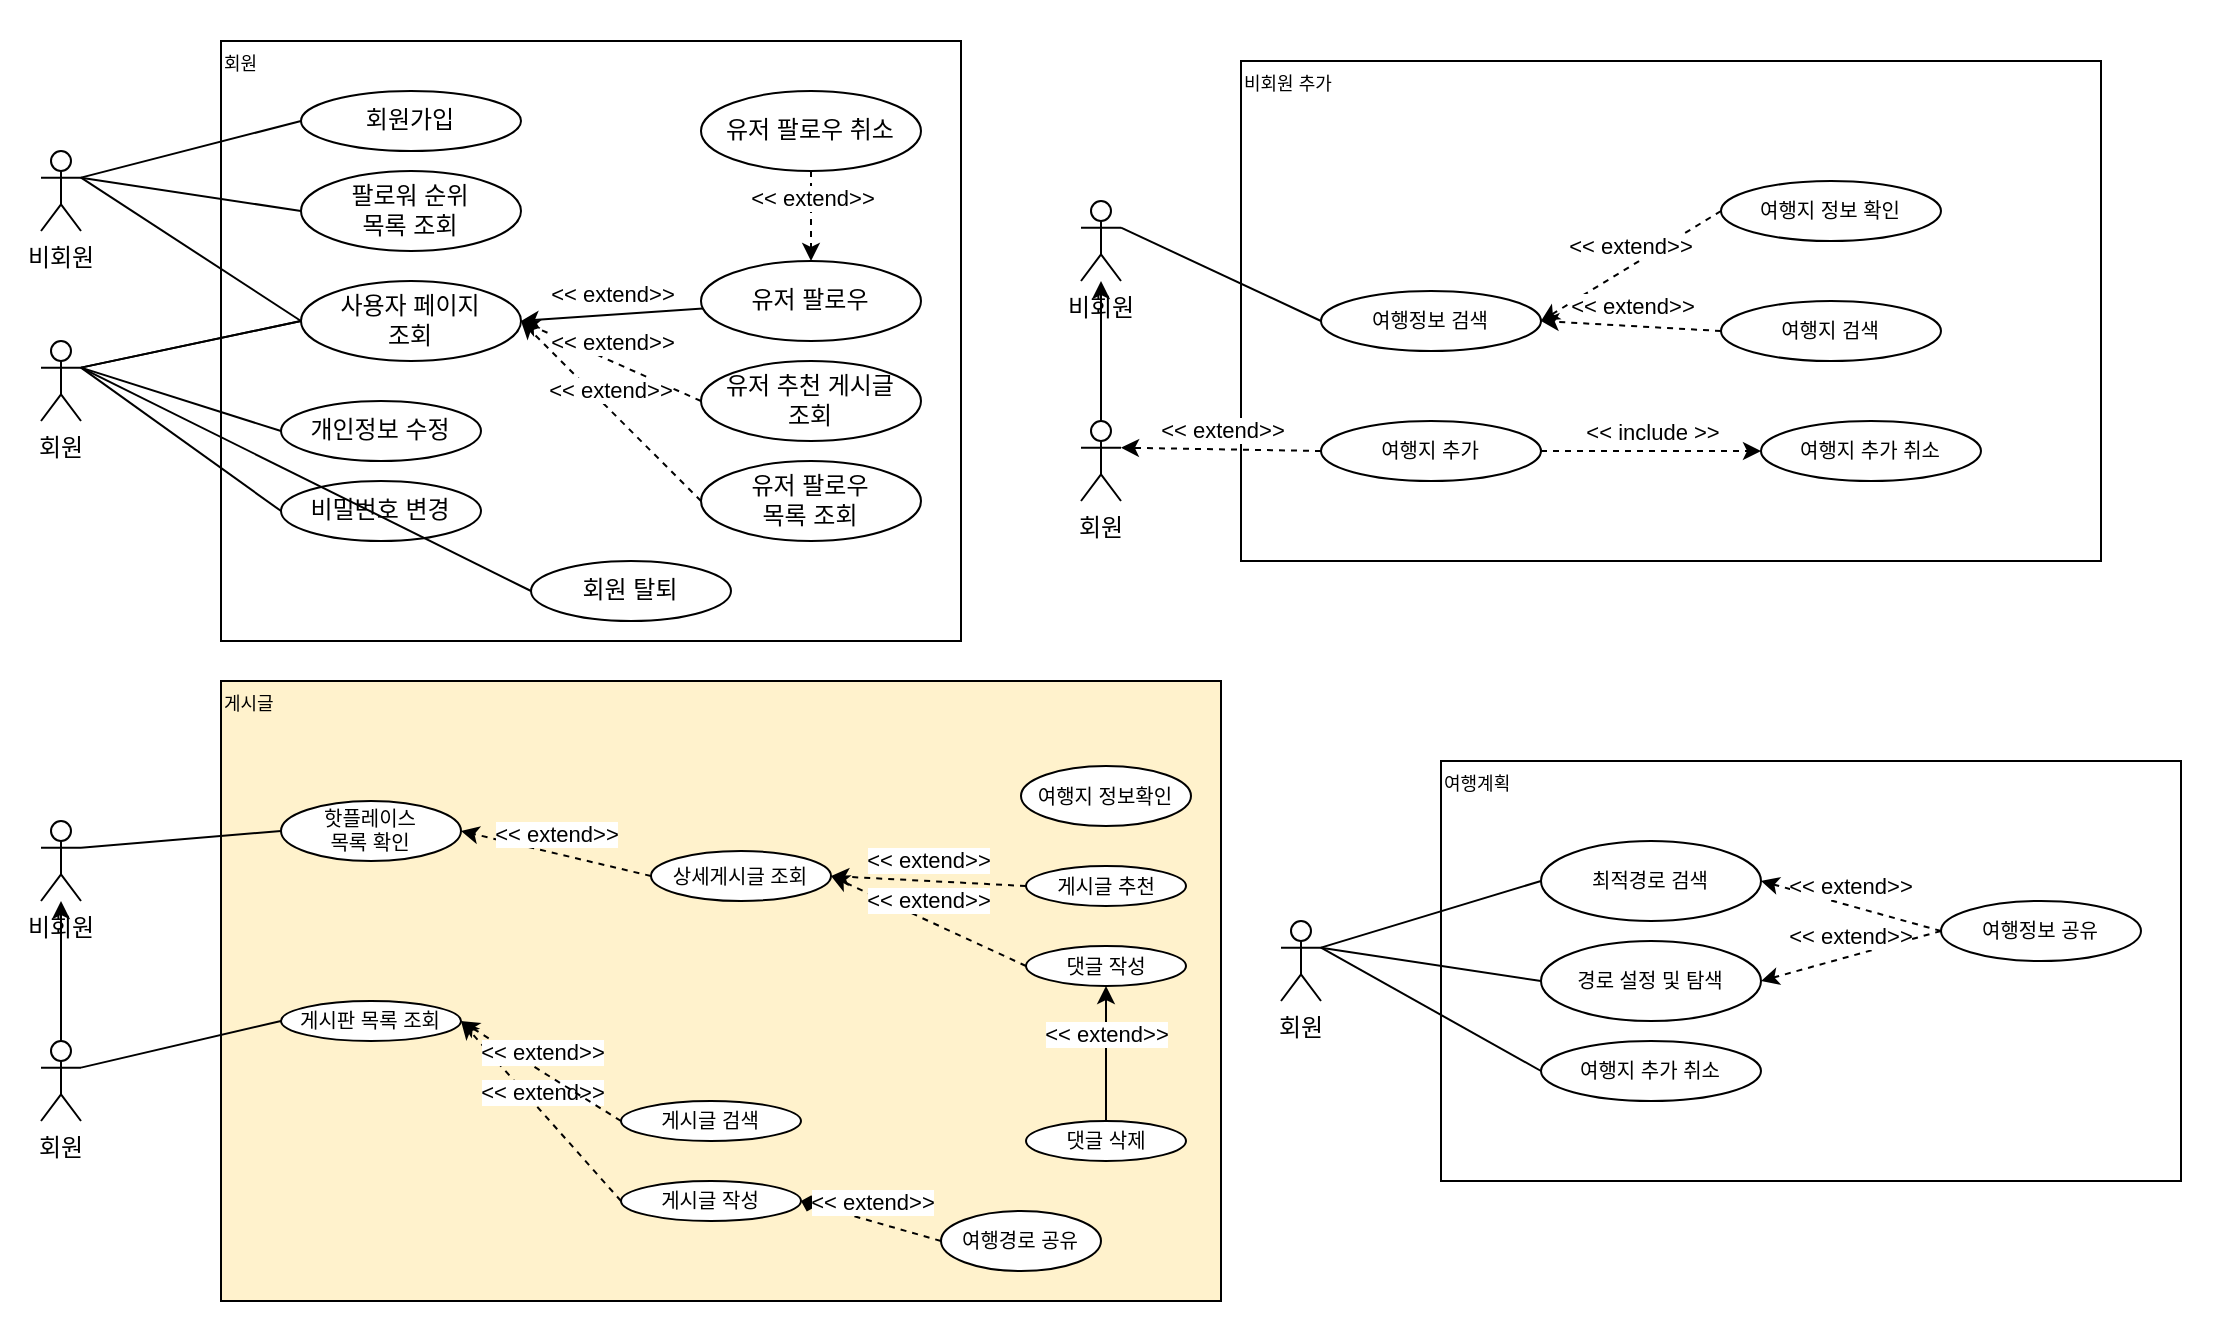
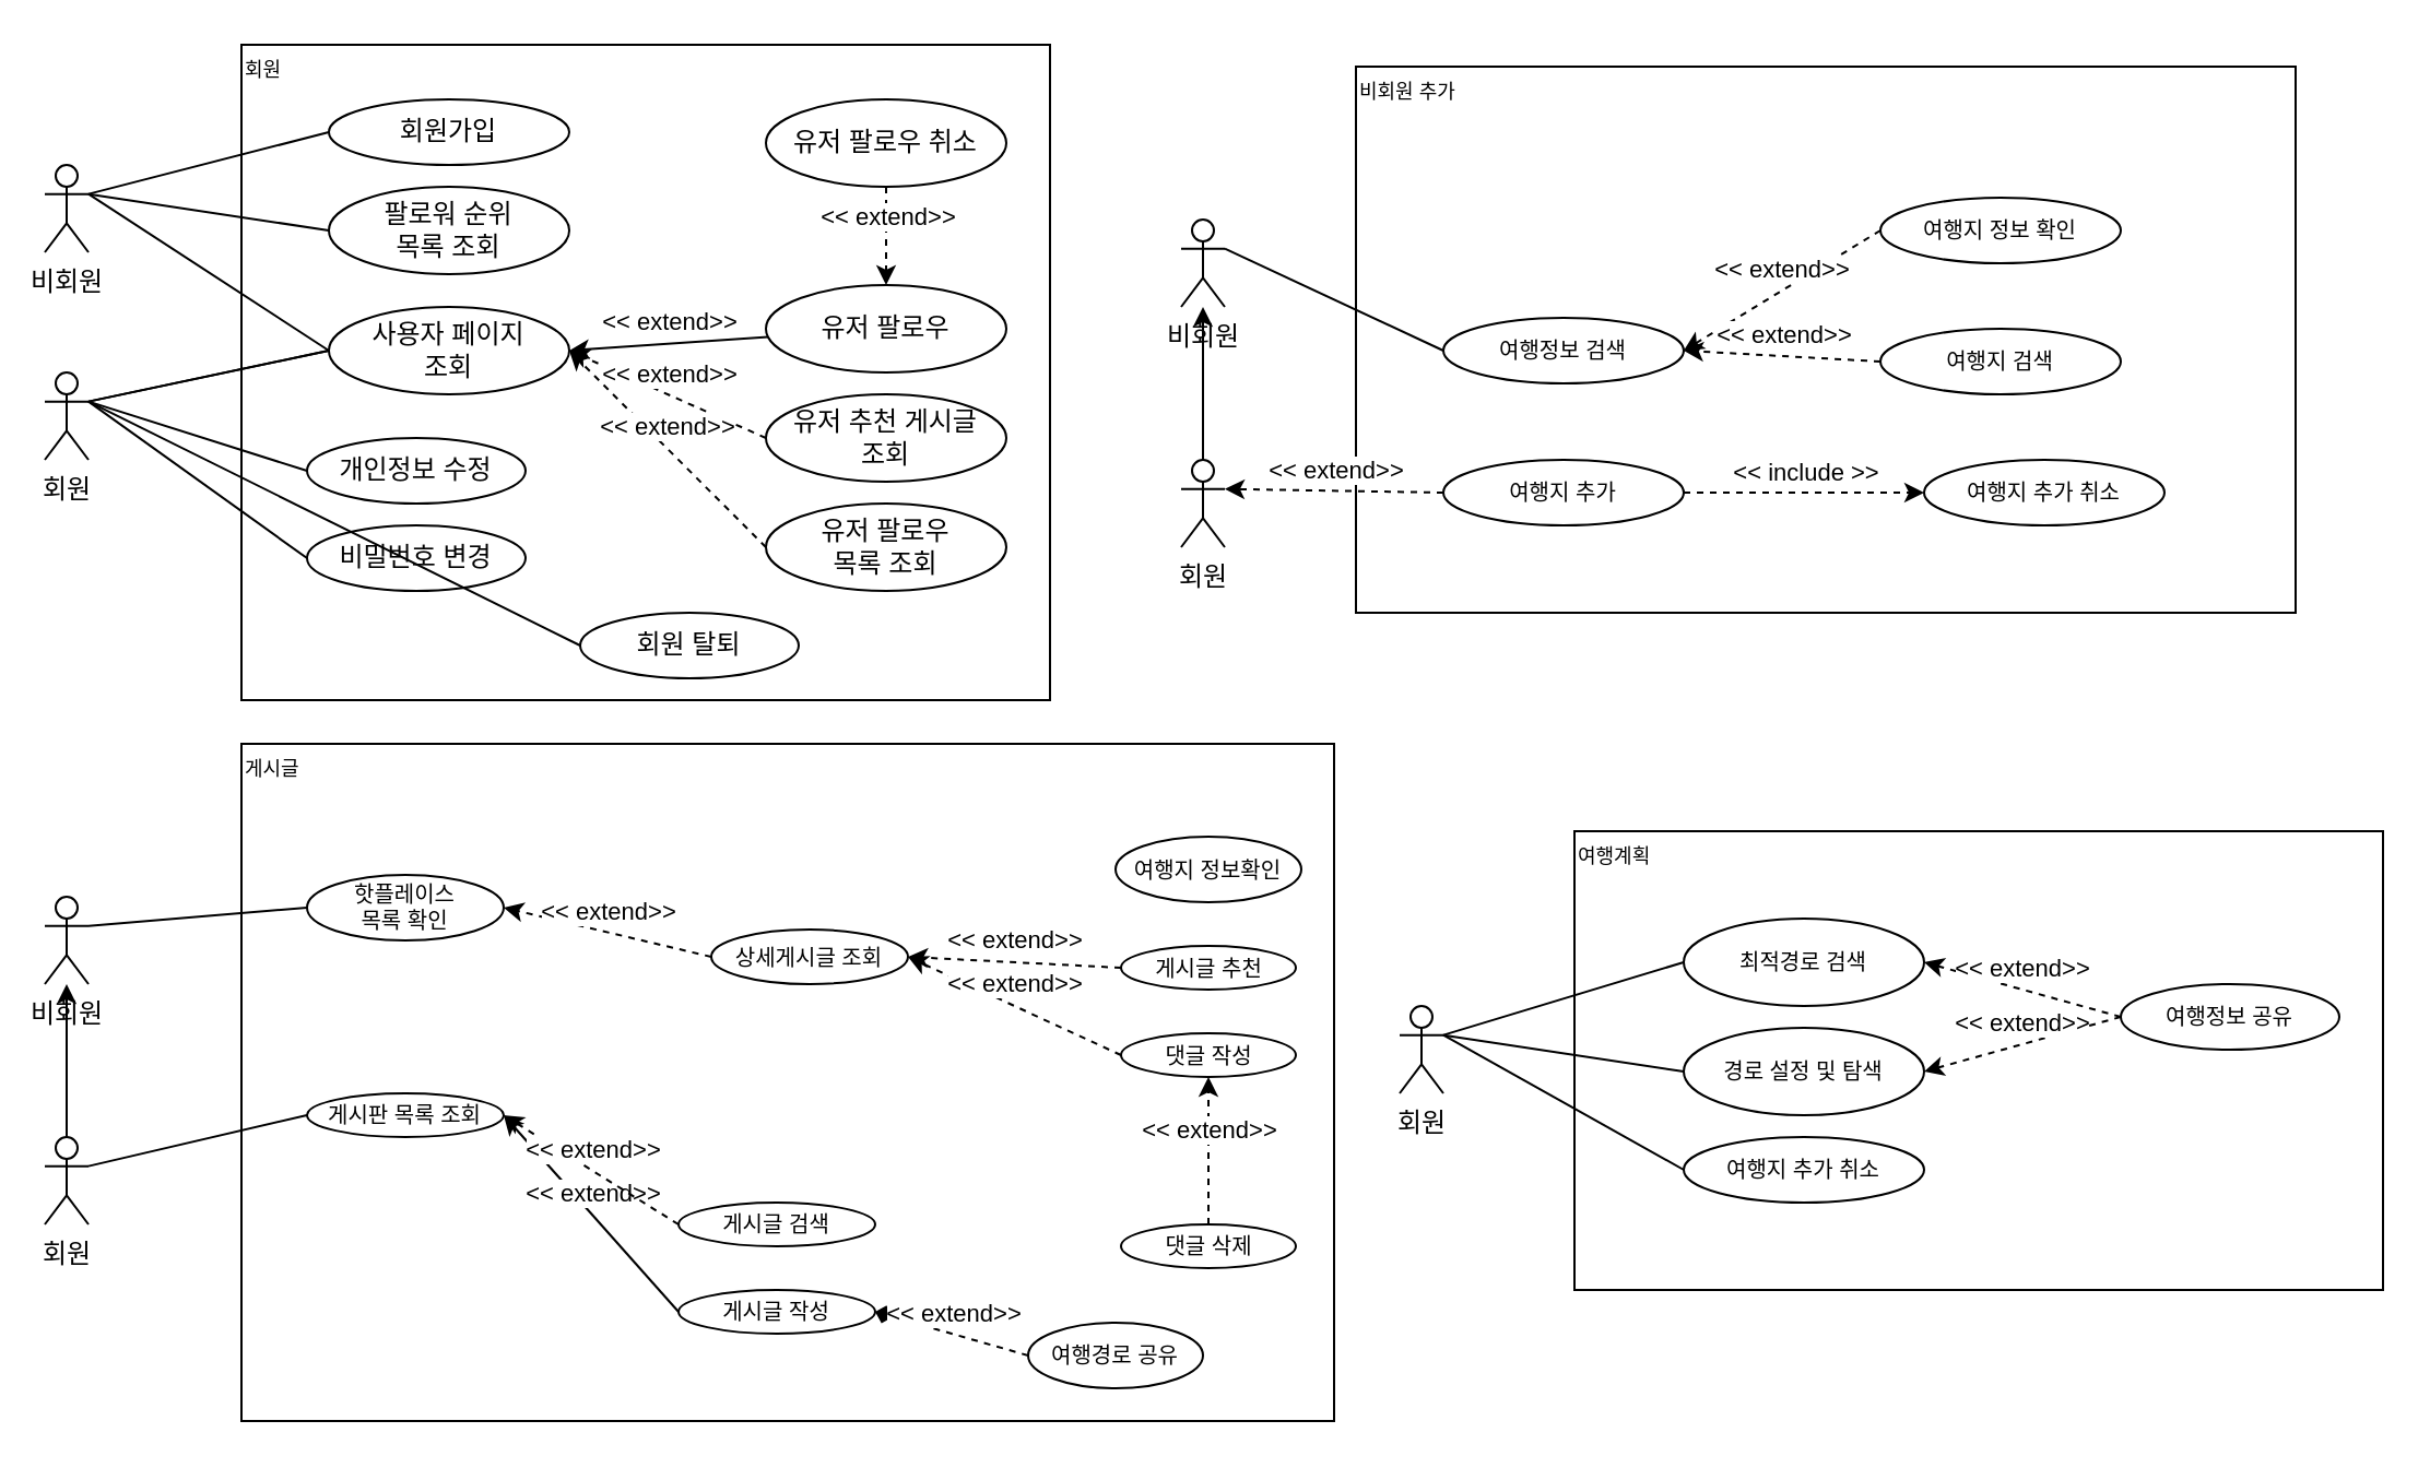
- <mxCell id="4" value="&lt;font style=&quot;font-size: 9px;&quot;&gt;게시글&lt;br&gt;&lt;/font&gt;" style="rounded=0;whiteSpace=wrap;html=1;align=left;horizontal=1;verticalAlign=top;fontSize=6;fillColor=#fff2cc;" vertex="1" parent="1"><mxGeometry x="110" y="340" width="500" height="310" as="geometry" /></mxCell>
+ <mxCell id="4" value="&lt;font style=&quot;font-size: 9px;&quot;&gt;게시글&lt;br&gt;&lt;/font&gt;" style="rounded=0;whiteSpace=wrap;html=1;align=left;horizontal=1;verticalAlign=top;fontSize=6;" vertex="1" parent="1"><mxGeometry x="110" y="340" width="500" height="310" as="geometry" /></mxCell>
- <mxCell id="63" value="" style="endArrow=classic;html=1;rounded=0;dashed=0;exitX=0.5;exitY=0;exitDx=0;exitDy=0;entryX=0.5;entryY=1;entryDx=0;entryDy=0;" edge="1" parent="1" source="62" target="13"><mxGeometry relative="1" as="geometry"><mxPoint x="480" y="560" as="sourcePoint" /><mxPoint x="410" y="520" as="targetPoint" /></mxGeometry></mxCell>
+ <mxCell id="63" value="" style="endArrow=classic;html=1;rounded=0;dashed=1;exitX=0.5;exitY=0;exitDx=0;exitDy=0;entryX=0.5;entryY=1;entryDx=0;entryDy=0;" edge="1" parent="1" source="62" target="13"><mxGeometry relative="1" as="geometry"><mxPoint x="480" y="560" as="sourcePoint" /><mxPoint x="410" y="520" as="targetPoint" /></mxGeometry></mxCell>
- <mxCell id="49" value="" style="endArrow=classic;html=1;rounded=0;dashed=1;exitX=0;exitY=0.5;exitDx=0;exitDy=0;entryX=1;entryY=0.5;entryDx=0;entryDy=0;" edge="1" parent="1" source="12" target="10"><mxGeometry relative="1" as="geometry"><mxPoint x="320" y="520" as="sourcePoint" /><mxPoint x="240" y="520" as="targetPoint" /></mxGeometry></mxCell>
+ <mxCell id="49" value="" style="endArrow=classic;html=1;rounded=0;dashed=0;exitX=0;exitY=0.5;exitDx=0;exitDy=0;entryX=1;entryY=0.5;entryDx=0;entryDy=0;" edge="1" parent="1" source="12" target="10"><mxGeometry relative="1" as="geometry"><mxPoint x="320" y="520" as="sourcePoint" /><mxPoint x="240" y="520" as="targetPoint" /></mxGeometry></mxCell>
